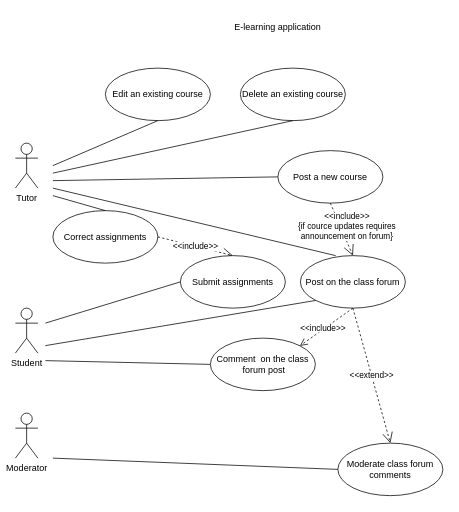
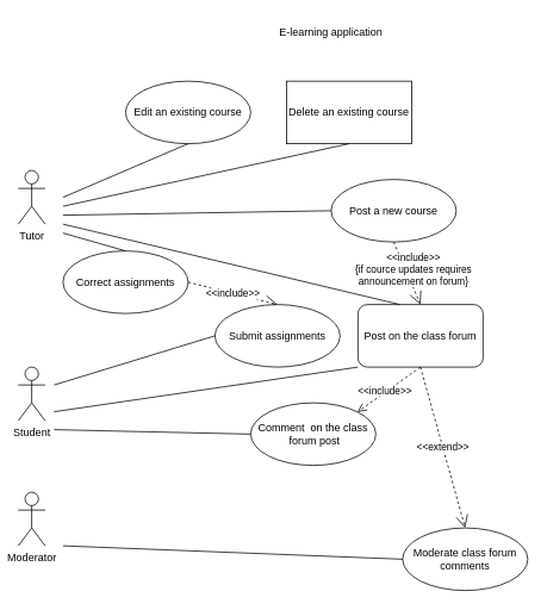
- <mxCell id="22" value="Delete an existing course" style="ellipse;whiteSpace=wrap;html=1;" vertex="1" parent="1"><mxGeometry x="320" y="90" width="140" height="70" as="geometry" /></mxCell>
+ <mxCell id="22" value="Delete an existing course" style="whiteSpace=wrap;html=1;rounded=0;" vertex="1" parent="1"><mxGeometry x="320" y="90" width="140" height="70" as="geometry" /></mxCell>
- <mxCell id="6" value="Post on the class forum" style="ellipse;whiteSpace=wrap;html=1;" parent="1" vertex="1"><mxGeometry x="400" y="340" width="140" height="70" as="geometry" /></mxCell>
+ <mxCell id="6" value="Post on the class forum" style="whiteSpace=wrap;html=1;rounded=1;" parent="1" vertex="1"><mxGeometry x="400" y="340" width="140" height="70" as="geometry" /></mxCell>
